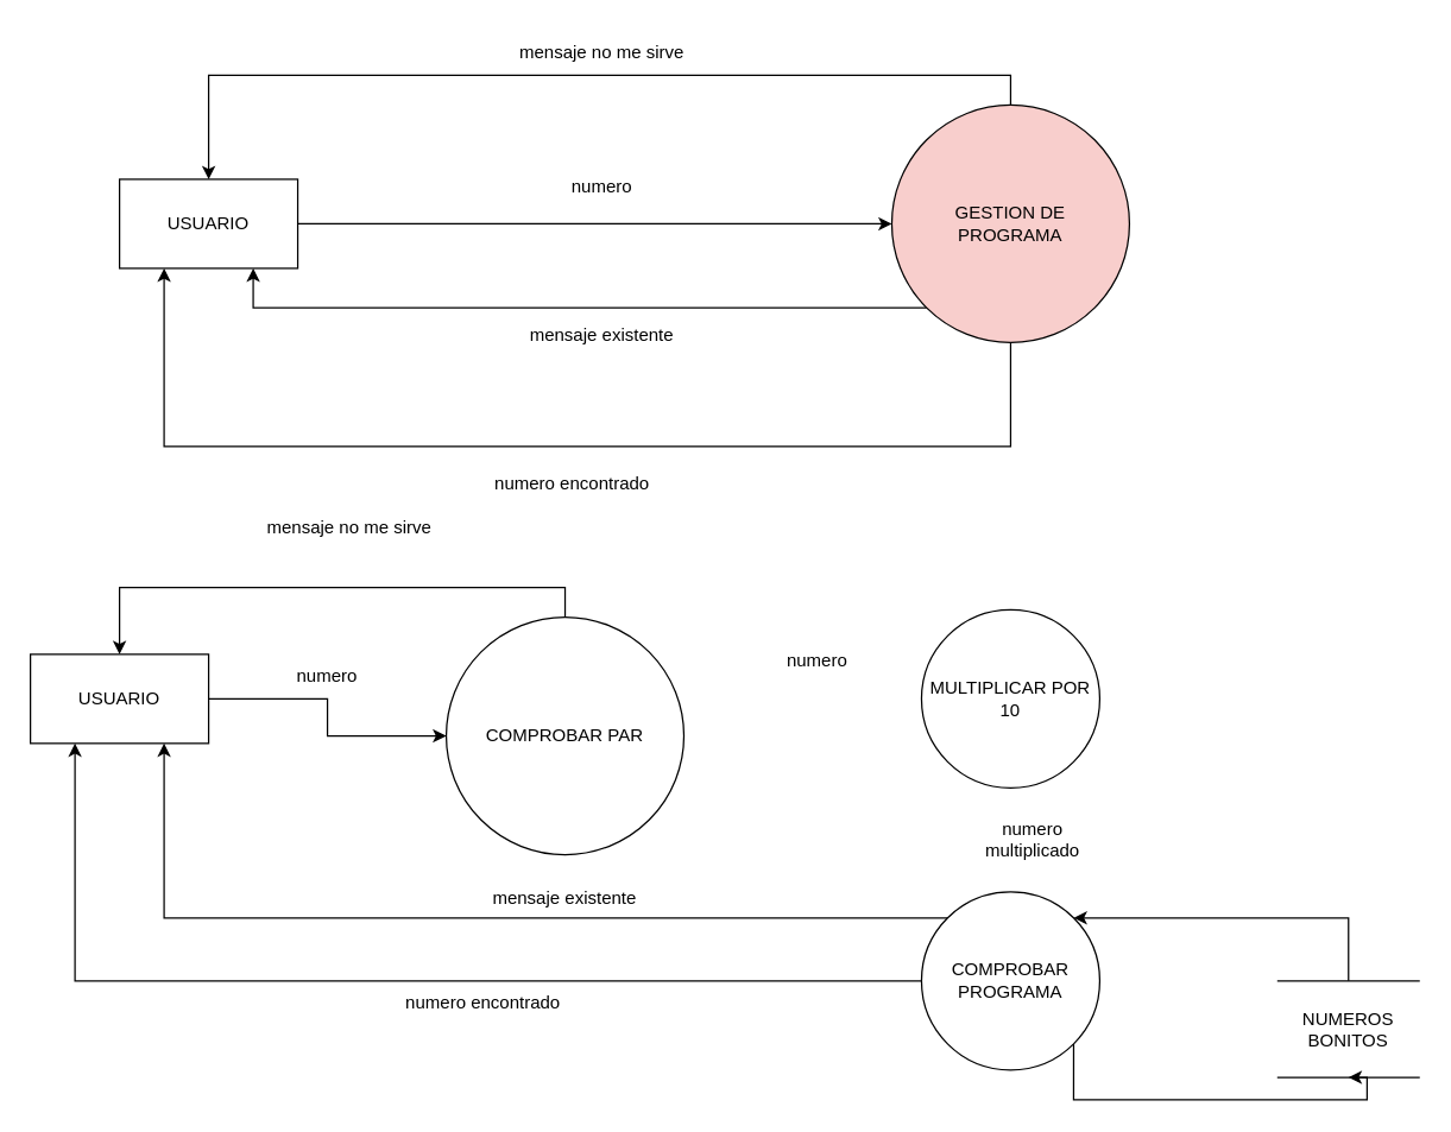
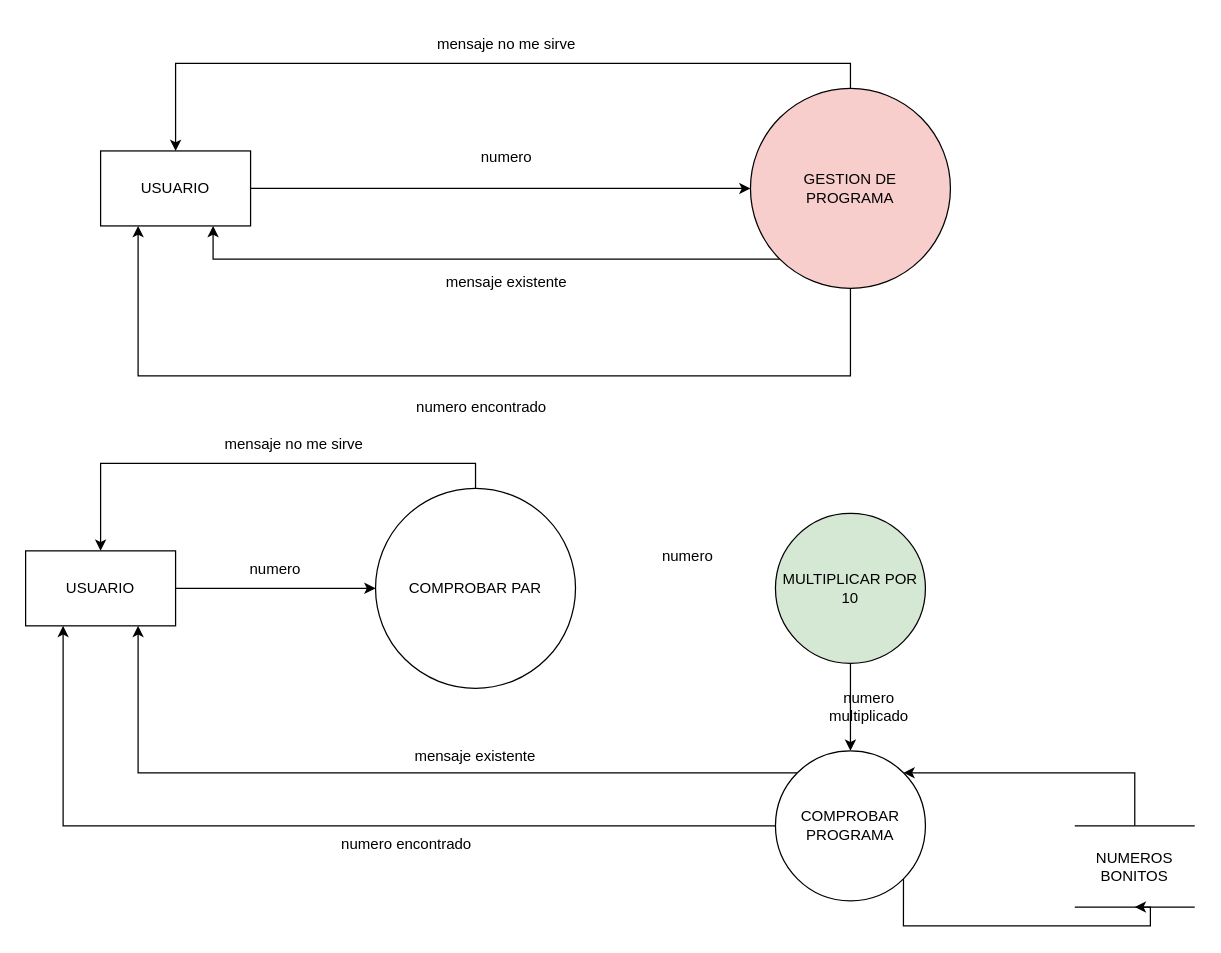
- <mxCell id="15" value="MULTIPLICAR POR 10" style="ellipse;whiteSpace=wrap;html=1;aspect=fixed;" vertex="1" parent="1"><mxGeometry x="620" y="410" width="120" height="120" as="geometry" /></mxCell>
+ <mxCell id="15" value="MULTIPLICAR POR 10" style="ellipse;whiteSpace=wrap;html=1;aspect=fixed;fillColor=#d5e8d4;" vertex="1" parent="1"><mxGeometry x="620" y="410" width="120" height="120" as="geometry" /></mxCell>
- <mxCell id="13" value="COMPROBAR PAR" style="ellipse;whiteSpace=wrap;html=1;aspect=fixed;" vertex="1" parent="1"><mxGeometry x="300" y="415" width="160" height="160" as="geometry" /></mxCell>
+ <mxCell id="13" value="COMPROBAR PAR" style="ellipse;whiteSpace=wrap;html=1;aspect=fixed;" vertex="1" parent="1"><mxGeometry x="300" y="390" width="160" height="160" as="geometry" /></mxCell>
+ <mxCell id="14" style="edgeStyle=orthogonalEdgeStyle;rounded=0;orthogonalLoop=1;jettySize=auto;html=1;exitX=0.5;exitY=1;exitDx=0;exitDy=0;entryX=0.5;entryY=0;entryDx=0;entryDy=0;" edge="1" parent="1" source="15" target="19"><mxGeometry relative="1" as="geometry" /></mxCell>
